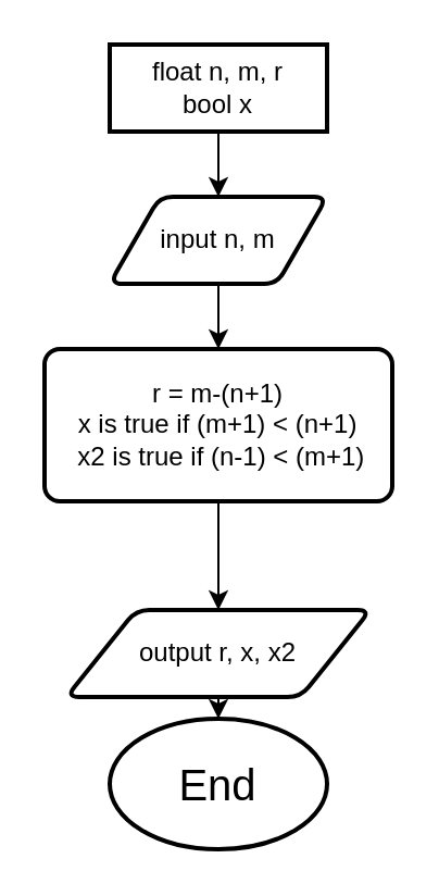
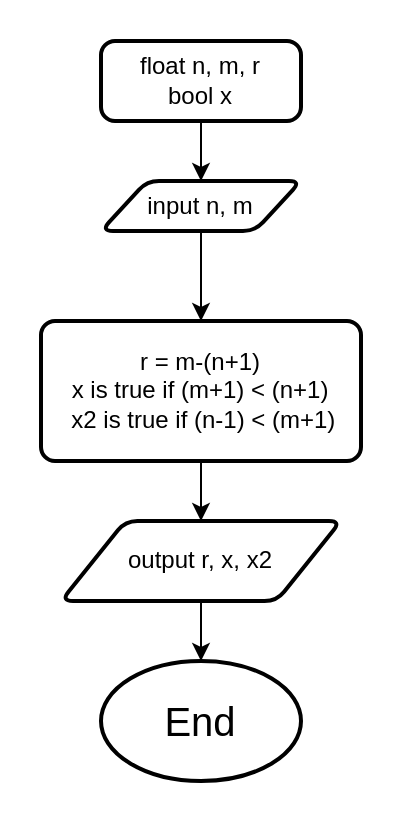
- <mxCell id="3" value="float n, m, r&lt;br&gt;bool x" style="whiteSpace=wrap;html=1;absoluteArcSize=1;arcSize=14;strokeWidth=2;rounded=0;" vertex="1" parent="1"><mxGeometry x="50" y="20" width="100" height="40" as="geometry" /></mxCell>
+ <mxCell id="3" value="float n, m, r&lt;br&gt;bool x" style="rounded=1;whiteSpace=wrap;html=1;absoluteArcSize=1;arcSize=14;strokeWidth=2;" vertex="1" parent="1"><mxGeometry x="50" y="20" width="100" height="40" as="geometry" /></mxCell>
- <mxCell id="5" value="input n, m" style="shape=parallelogram;html=1;strokeWidth=2;perimeter=parallelogramPerimeter;whiteSpace=wrap;rounded=1;arcSize=12;size=0.23;" vertex="1" parent="1"><mxGeometry x="50" y="90" width="100" height="40" as="geometry" /></mxCell>
+ <mxCell id="5" value="input n, m" style="shape=parallelogram;html=1;strokeWidth=2;perimeter=parallelogramPerimeter;whiteSpace=wrap;rounded=1;arcSize=12;size=0.23;" vertex="1" parent="1"><mxGeometry x="50" y="90" width="100" height="25" as="geometry" /></mxCell>
- <mxCell id="7" value="output r, x, x2" style="shape=parallelogram;html=1;strokeWidth=2;perimeter=parallelogramPerimeter;whiteSpace=wrap;rounded=1;arcSize=12;size=0.23;" vertex="1" parent="1"><mxGeometry x="30" y="280" width="140" height="40" as="geometry" /></mxCell>
+ <mxCell id="7" value="output r, x, x2" style="shape=parallelogram;html=1;strokeWidth=2;perimeter=parallelogramPerimeter;whiteSpace=wrap;rounded=1;arcSize=12;size=0.23;" vertex="1" parent="1"><mxGeometry x="30" y="260" width="140" height="40" as="geometry" /></mxCell>
